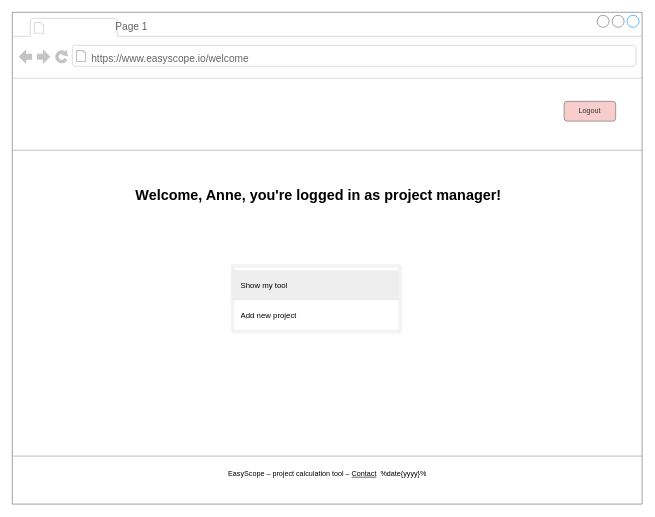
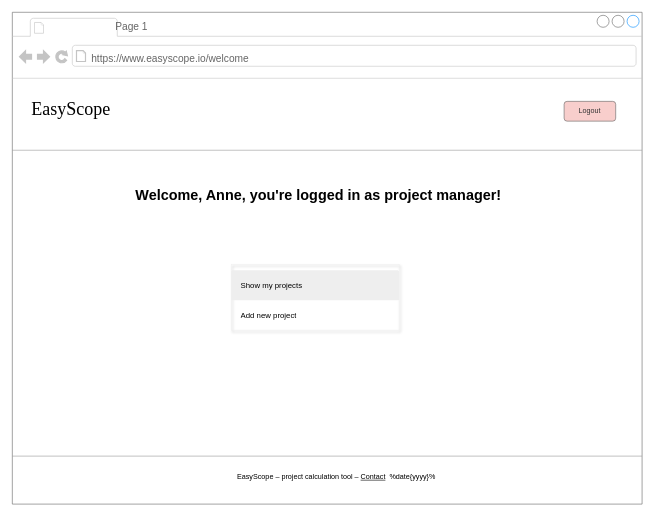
+ <mxCell id="5" value="EasyScope" style="text;html=1;points=[];align=left;verticalAlign=top;spacingTop=-4;fontSize=30;fontFamily=Verdana" parent="2" vertex="1"><mxGeometry x="30" y="140" width="340" height="50" as="geometry" /></mxCell>
- <mxCell id="12" value="Show my tool" style="text;strokeColor=none;align=left;verticalAlign=middle;spacing=16;overflow=hidden;points=[[0,0.5],[1,0.5]];portConstraint=eastwest;rotatable=0;whiteSpace=wrap;html=1;shape=mxgraph.bootstrap.topButton;rSize=3;fillColor=#EEEEEE;fontSize=13;fontColor=inherit;" parent="10" vertex="1"><mxGeometry y="10" width="280" height="50" as="geometry" /></mxCell>
+ <mxCell id="12" value="Show my projects" style="text;strokeColor=none;align=left;verticalAlign=middle;spacing=16;overflow=hidden;points=[[0,0.5],[1,0.5]];portConstraint=eastwest;rotatable=0;whiteSpace=wrap;html=1;shape=mxgraph.bootstrap.topButton;rSize=3;fillColor=#EEEEEE;fontSize=13;fontColor=inherit;" parent="10" vertex="1"><mxGeometry y="10" width="280" height="50" as="geometry" /></mxCell>
- <mxCell id="8" value="EasyScope – project calculation tool – &lt;u&gt;Contact&lt;/u&gt; &amp;nbsp;%date{yyyy}%" style="text;html=1;strokeColor=none;fillColor=none;align=center;verticalAlign=middle;whiteSpace=wrap;overflow=hidden;" parent="2" vertex="1"><mxGeometry x="253.75" y="760" width="542.5" height="20" as="geometry" /></mxCell>
+ <mxCell id="8" value="EasyScope – project calculation tool – &lt;u&gt;Contact&lt;/u&gt; &amp;nbsp;%date{yyyy}%" style="text;html=1;strokeColor=none;fillColor=none;align=center;verticalAlign=middle;whiteSpace=wrap;overflow=hidden;" parent="2" vertex="1"><mxGeometry x="268.75" y="765" width="542.5" height="20" as="geometry" /></mxCell>
